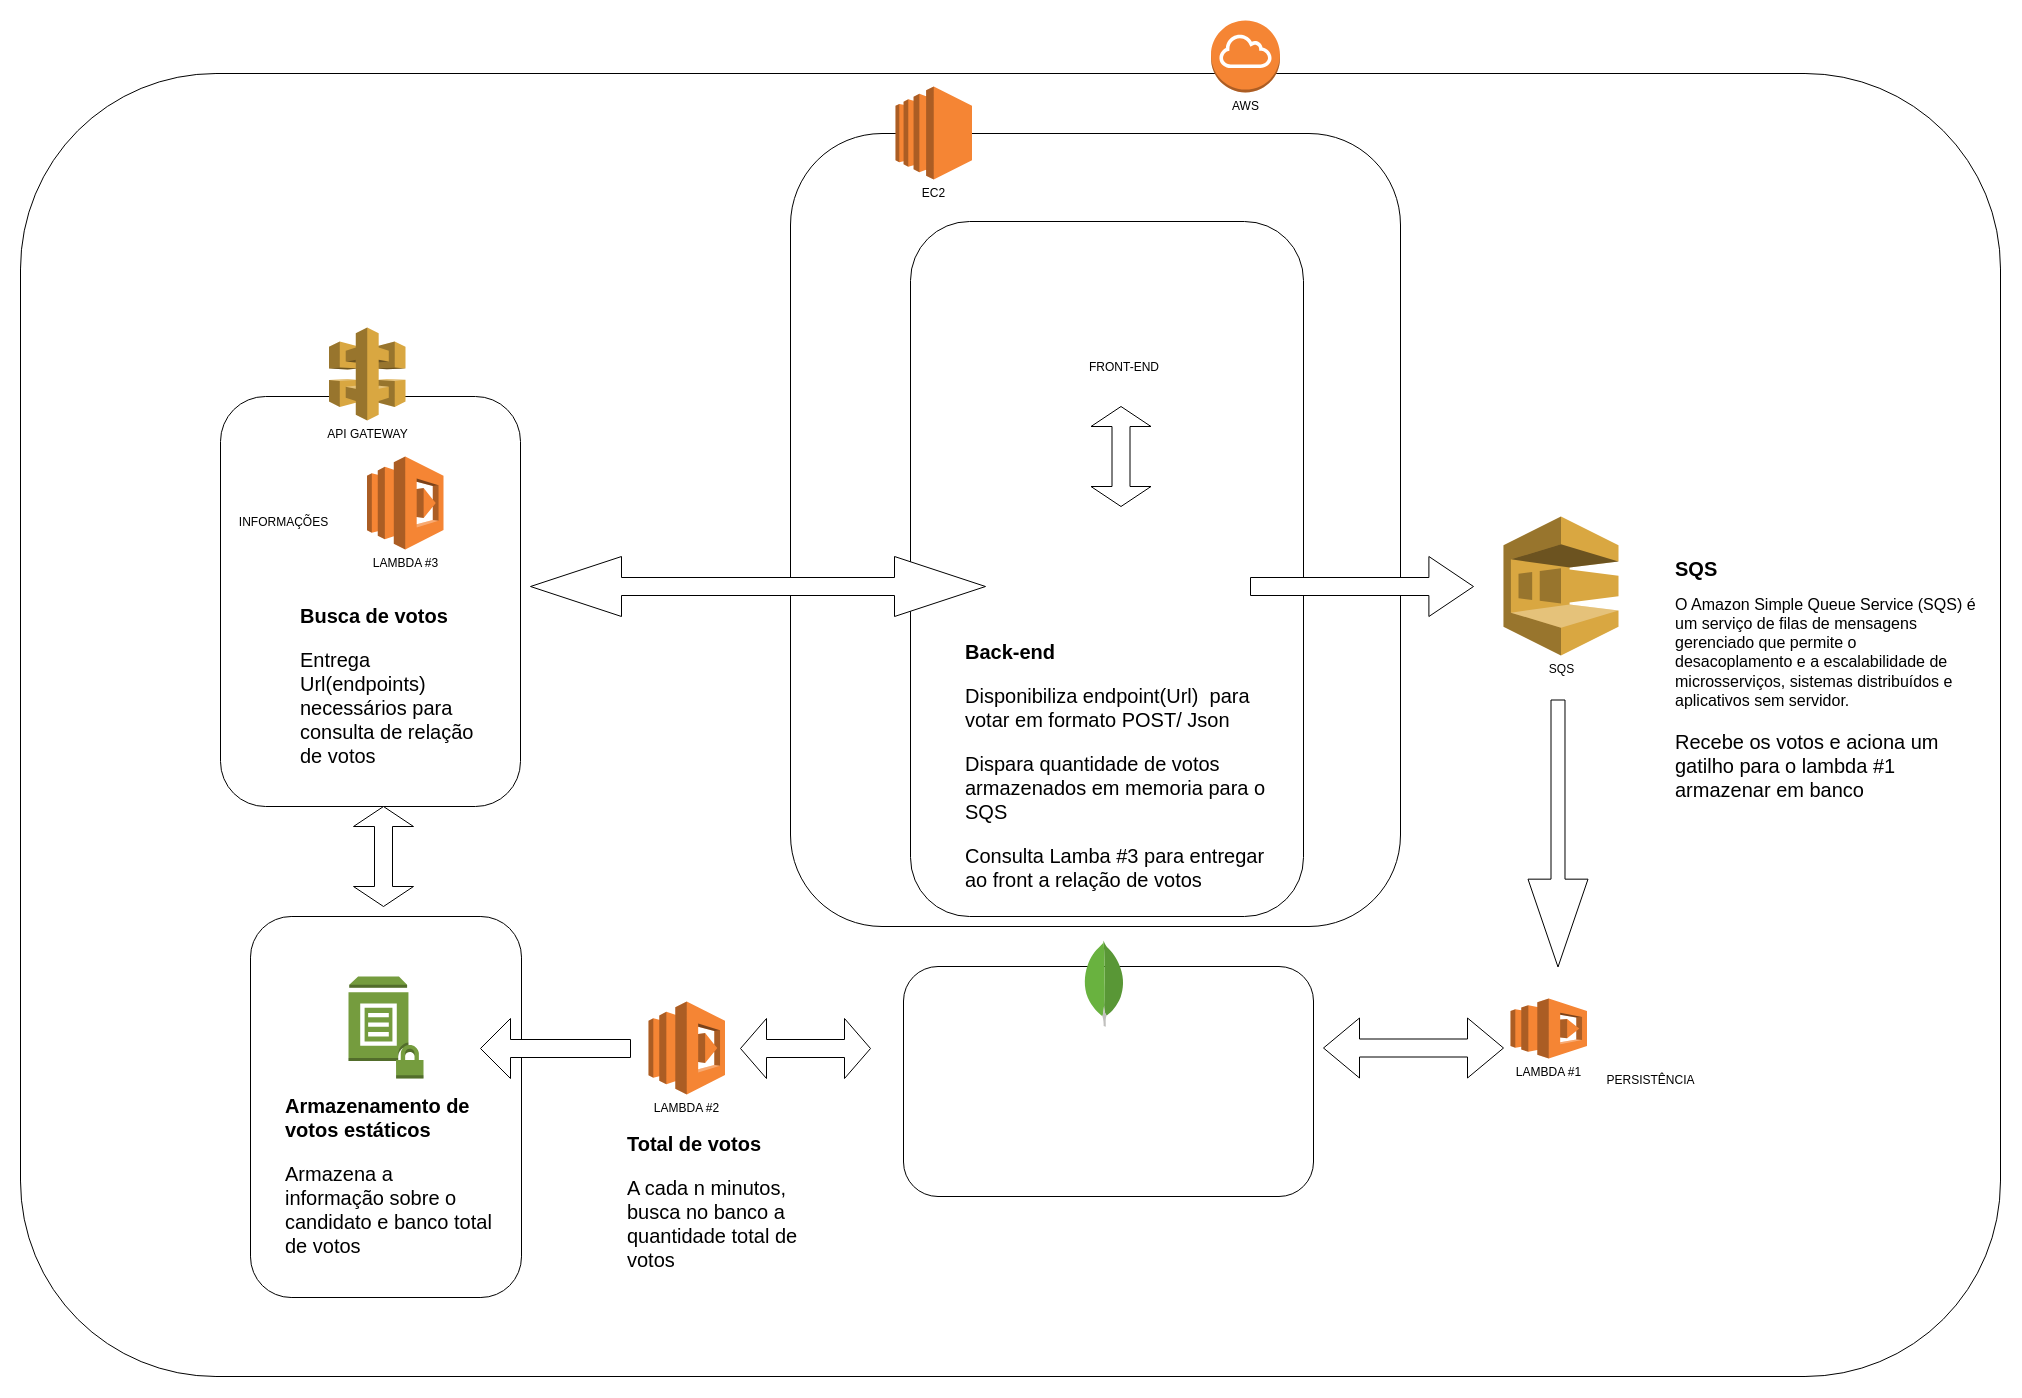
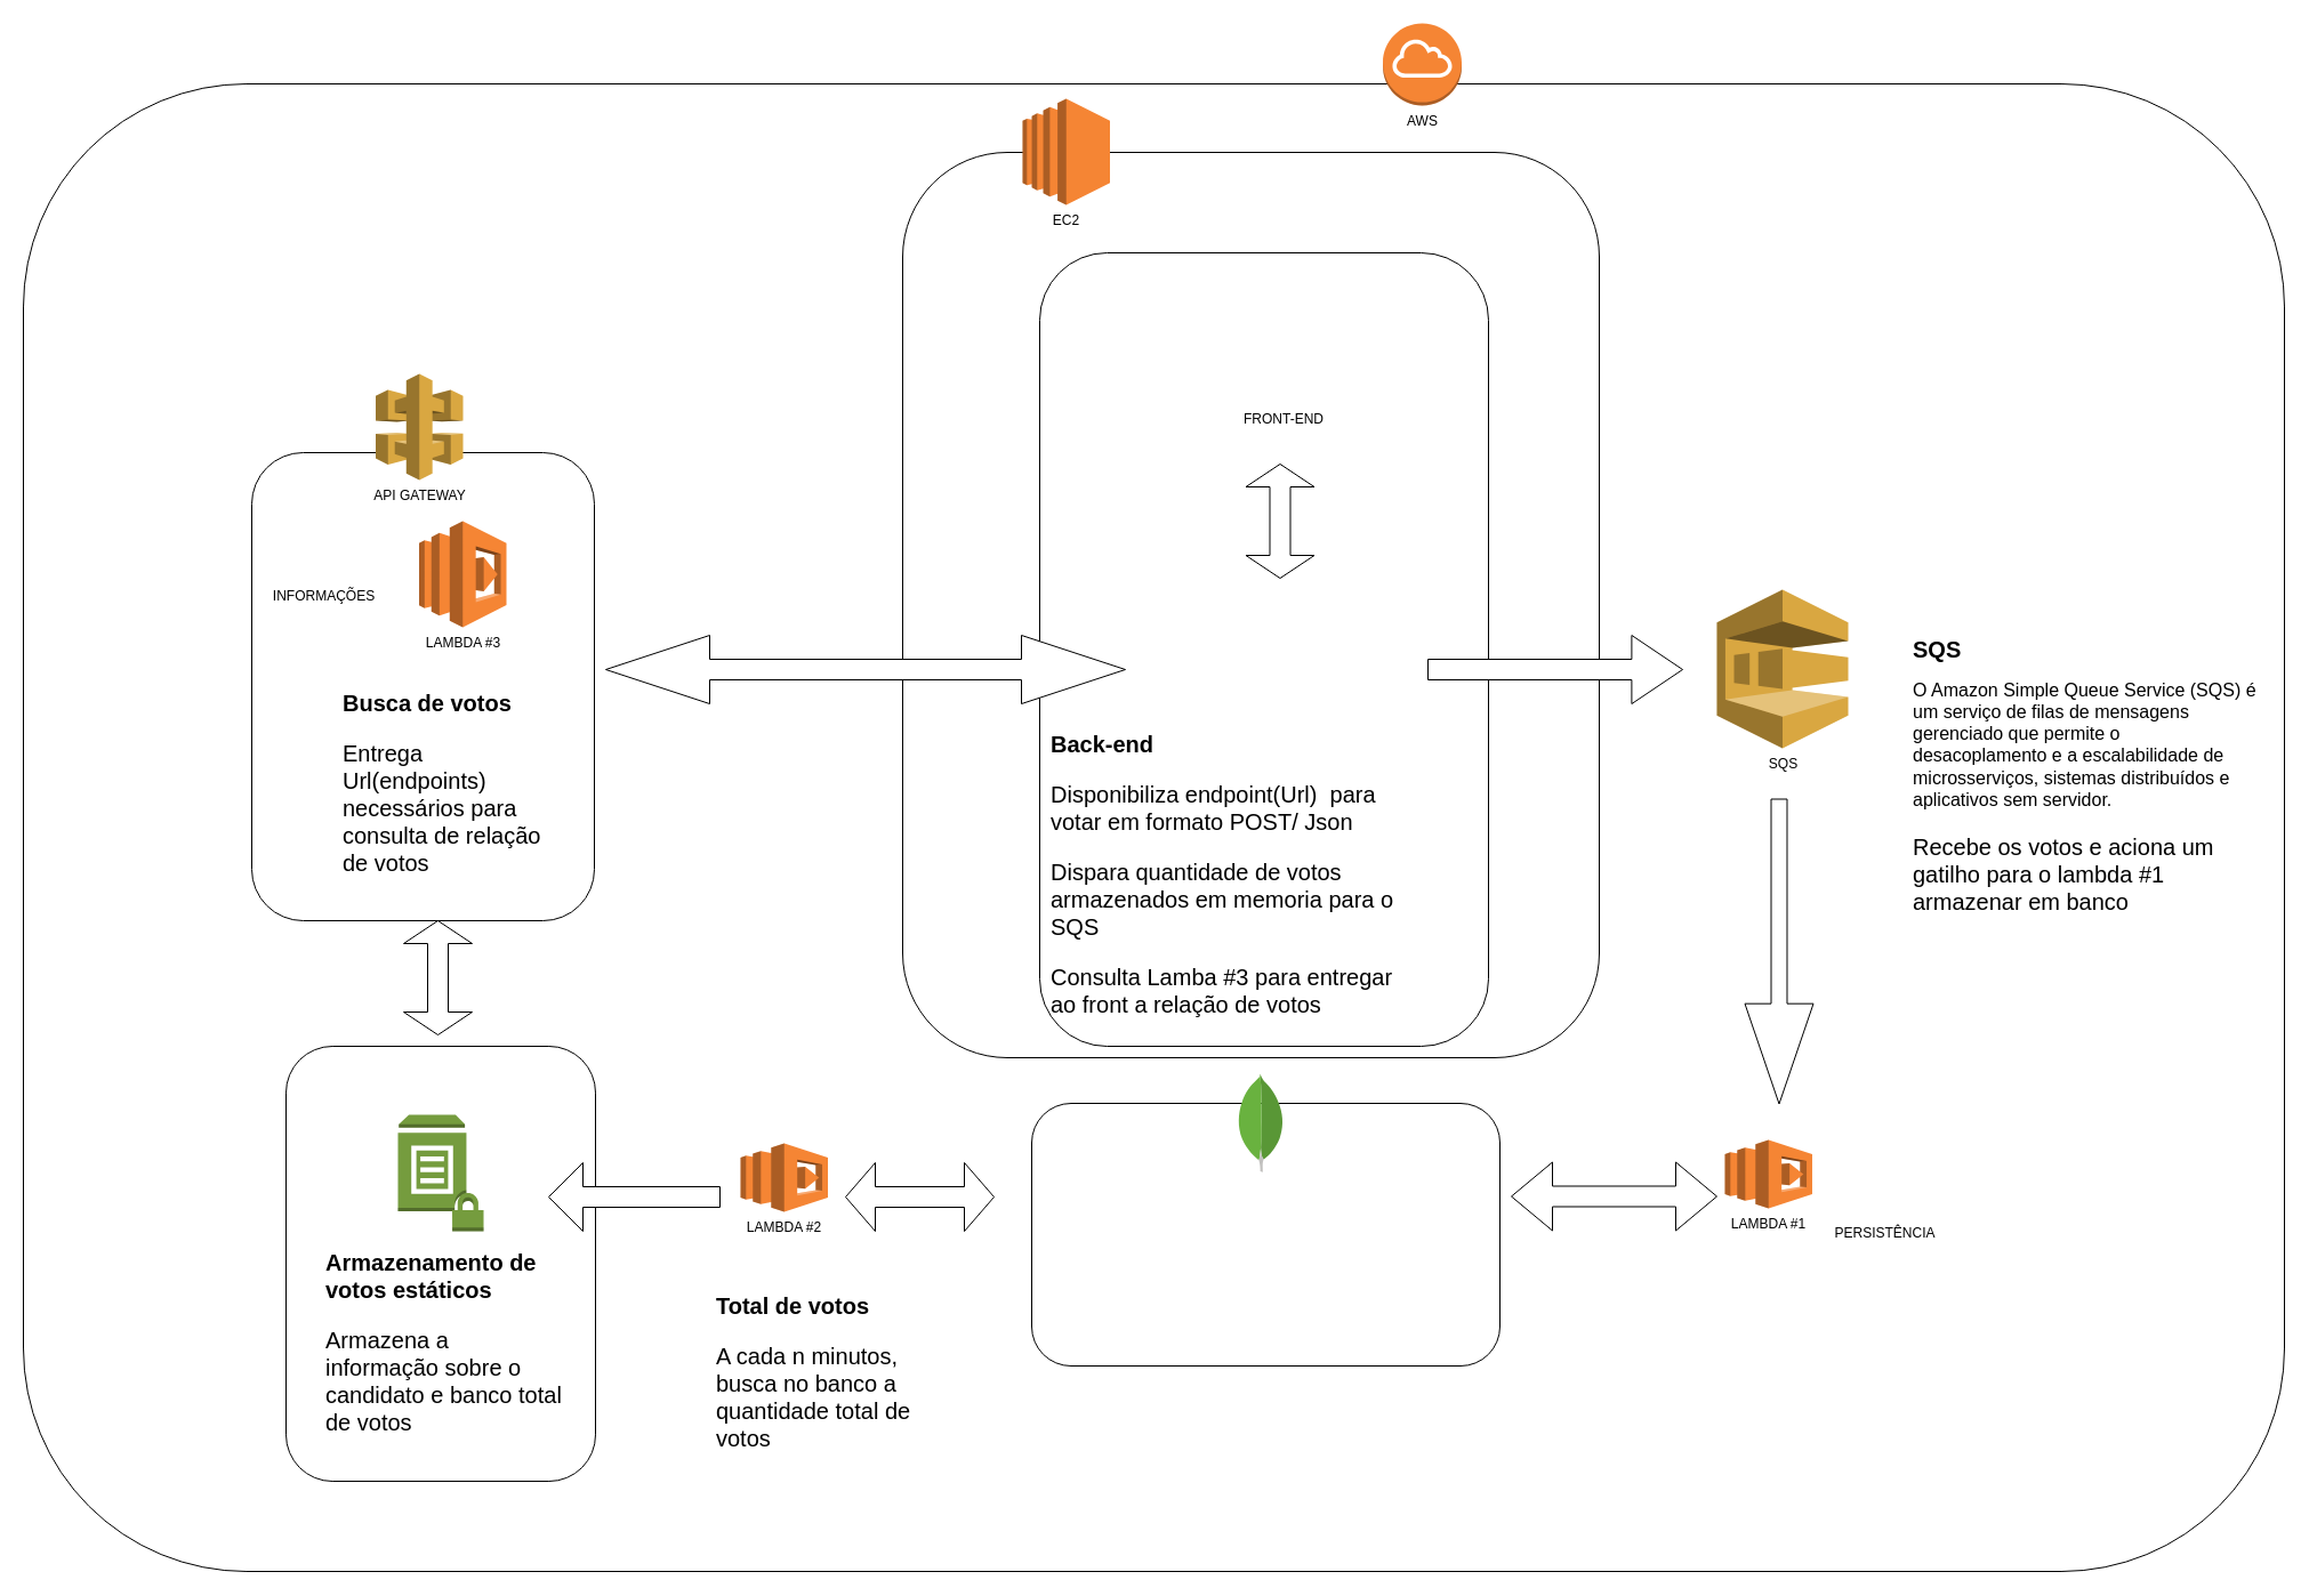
- <mxCell id="33" value="&lt;h1 style=&quot;font-size: 20px&quot;&gt;Back-end&lt;/h1&gt;&lt;p style=&quot;font-size: 20px&quot;&gt;Disponibiliza endpoint(Url)&amp;nbsp; para votar em formato POST/ Json&lt;/p&gt;&lt;p style=&quot;font-size: 20px&quot;&gt;Dispara quantidade de votos armazenados em memoria para o SQS&lt;/p&gt;&lt;p style=&quot;font-size: 20px&quot;&gt;Consulta Lamba #3 para entregar ao front a relação de votos&lt;/p&gt;" style="text;html=1;strokeColor=none;fillColor=none;spacing=5;spacingTop=-20;whiteSpace=wrap;overflow=hidden;rounded=0;" parent="1" vertex="1"><mxGeometry x="960" y="637" width="310" height="269" as="geometry" /></mxCell>
+ <mxCell id="33" value="&lt;h1 style=&quot;font-size: 20px&quot;&gt;Back-end&lt;/h1&gt;&lt;p style=&quot;font-size: 20px&quot;&gt;Disponibiliza endpoint(Url)&amp;nbsp; para votar em formato POST/ Json&lt;/p&gt;&lt;p style=&quot;font-size: 20px&quot;&gt;Dispara quantidade de votos armazenados em memoria para o SQS&lt;/p&gt;&lt;p style=&quot;font-size: 20px&quot;&gt;Consulta Lamba #3 para entregar ao front a relação de votos&lt;/p&gt;" style="text;html=1;strokeColor=none;fillColor=none;spacing=5;spacingTop=-20;whiteSpace=wrap;overflow=hidden;rounded=0;" parent="1" vertex="1"><mxGeometry x="915" y="637" width="310" height="269" as="geometry" /></mxCell>
- <mxCell id="27" value="LAMBDA #2&lt;br&gt;&lt;br&gt;" style="outlineConnect=0;dashed=0;verticalLabelPosition=bottom;verticalAlign=top;align=center;html=1;shape=mxgraph.aws3.lambda;fillColor=#F58534;gradientColor=none;labelBackgroundColor=none;" parent="1" vertex="1"><mxGeometry x="648" y="1001" width="76.5" height="93" as="geometry" /></mxCell>
+ <mxCell id="27" value="LAMBDA #2&lt;br&gt;&lt;br&gt;" style="outlineConnect=0;dashed=0;verticalLabelPosition=bottom;verticalAlign=top;align=center;html=1;shape=mxgraph.aws3.lambda;fillColor=#F58534;gradientColor=none;labelBackgroundColor=none;" parent="1" vertex="1"><mxGeometry x="648" y="1001" width="76.5" height="60" as="geometry" /></mxCell>
